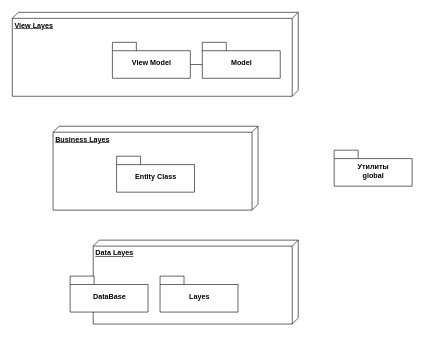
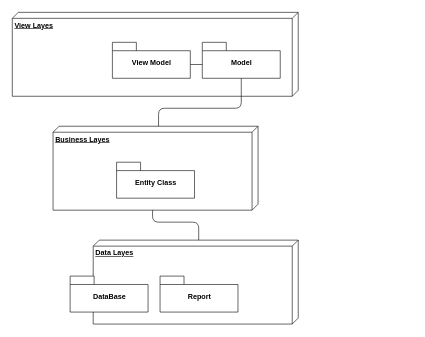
+ <mxCell id="12" value="" style="endArrow=none;html=1;shadow=0;entryX=0.5;entryY=1;entryDx=0;entryDy=0;entryPerimeter=0;exitX=0;exitY=0;exitDx=0;exitDy=166;exitPerimeter=0;" edge="1" parent="1" source="7" target="9"><mxGeometry width="50" height="50" relative="1" as="geometry"><mxPoint x="-53" y="270" as="sourcePoint" /><mxPoint x="-3" y="220" as="targetPoint" /><Array as="points"><mxPoint x="264" y="180" /><mxPoint x="402" y="180" /></Array></mxGeometry></mxCell>
- <mxCell id="5" value="Утилиты&lt;br&gt;global" style="shape=folder;fontStyle=1;spacingTop=10;tabWidth=40;tabHeight=14;tabPosition=left;html=1;" vertex="1" parent="1"><mxGeometry x="557" y="250" width="130" height="60" as="geometry" /></mxCell>
- <mxCell id="8" value="Entity Class" style="shape=folder;fontStyle=1;spacingTop=10;tabWidth=40;tabHeight=14;tabPosition=left;html=1;" vertex="1" parent="1"><mxGeometry x="194" y="260" width="130" height="60" as="geometry" /></mxCell>
+ <mxCell id="8" value="Entity Class" style="shape=folder;fontStyle=1;spacingTop=10;tabWidth=40;tabHeight=14;tabPosition=left;html=1;" vertex="1" parent="1"><mxGeometry x="194" y="270" width="130" height="60" as="geometry" /></mxCell>
+ <mxCell id="13" value="" style="endArrow=none;html=1;shadow=0;entryX=0;entryY=0;entryDx=140;entryDy=176;entryPerimeter=0;exitX=0;exitY=0;exitDx=0;exitDy=166;exitPerimeter=0;" edge="1" parent="1" source="2" target="7"><mxGeometry width="50" height="50" relative="1" as="geometry"><mxPoint x="7" y="410" as="sourcePoint" /><mxPoint x="57" y="360" as="targetPoint" /><Array as="points"><mxPoint x="331" y="370" /><mxPoint x="254" y="370" /></Array></mxGeometry></mxCell>
- <mxCell id="4" value="Layes" style="shape=folder;fontStyle=1;spacingTop=10;tabWidth=40;tabHeight=14;tabPosition=left;html=1;" vertex="1" parent="1"><mxGeometry x="266.5" y="460" width="130" height="60" as="geometry" /></mxCell>
+ <mxCell id="4" value="Report" style="shape=folder;fontStyle=1;spacingTop=10;tabWidth=40;tabHeight=14;tabPosition=left;html=1;" vertex="1" parent="1"><mxGeometry x="266.5" y="460" width="130" height="60" as="geometry" /></mxCell>
